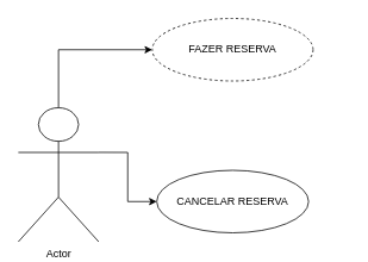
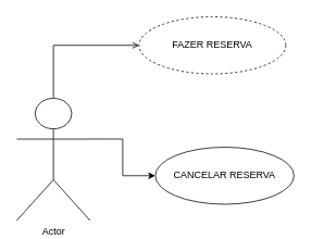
- <mxCell id="5" style="edgeStyle=orthogonalEdgeStyle;rounded=0;orthogonalLoop=1;jettySize=auto;html=1;exitX=0.5;exitY=0;exitDx=0;exitDy=0;exitPerimeter=0;entryX=0;entryY=0.5;entryDx=0;entryDy=0;" parent="1" source="7" target="3" edge="1"><mxGeometry relative="1" as="geometry" /></mxCell>
+ <mxCell id="5" style="edgeStyle=orthogonalEdgeStyle;rounded=0;orthogonalLoop=1;jettySize=auto;html=1;exitX=0.5;exitY=0;exitDx=0;exitDy=0;exitPerimeter=0;entryX=0;entryY=0.5;entryDx=0;entryDy=0;endArrow=open;" parent="1" source="7" target="3" edge="1"><mxGeometry relative="1" as="geometry" /></mxCell>
- <mxCell id="4" value="CANCELAR RESERVA" style="ellipse;whiteSpace=wrap;html=1;" parent="1" vertex="1"><mxGeometry x="175" y="190" width="170" height="70" as="geometry" /></mxCell>
+ <mxCell id="4" value="CANCELAR RESERVA" style="ellipse;whiteSpace=wrap;html=1;" parent="1" vertex="1"><mxGeometry x="190" y="180" width="170" height="70" as="geometry" /></mxCell>
